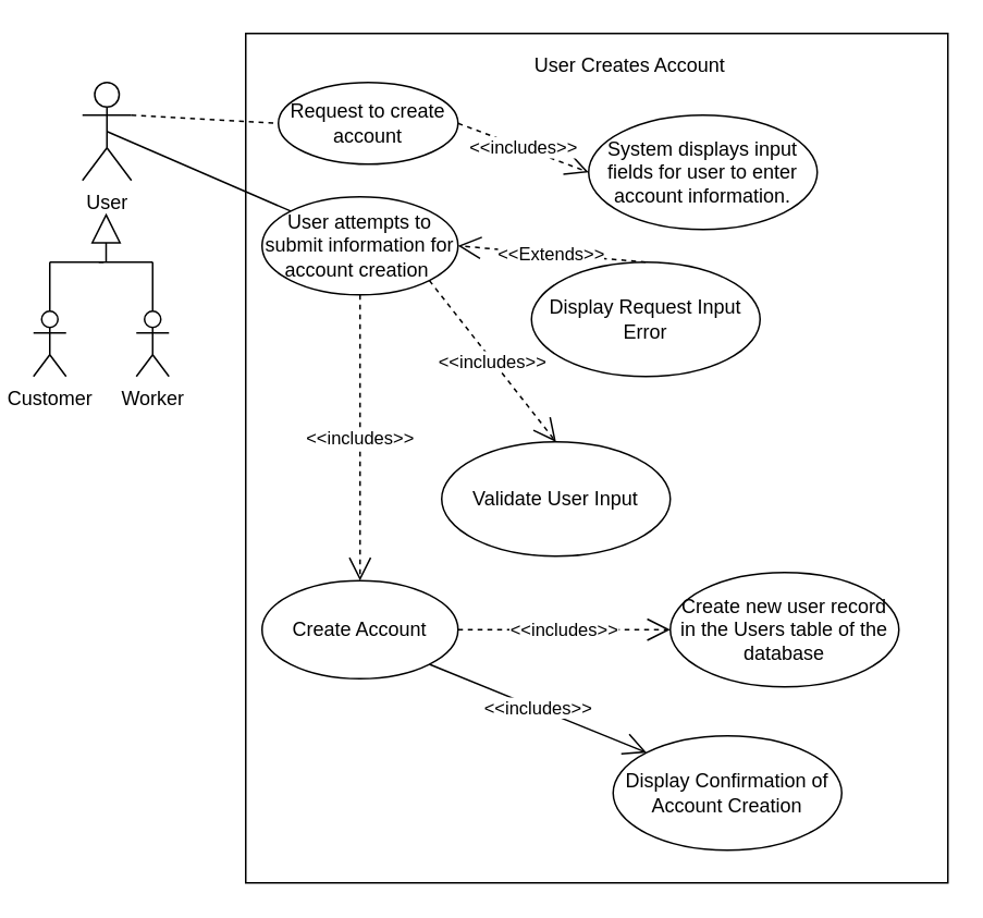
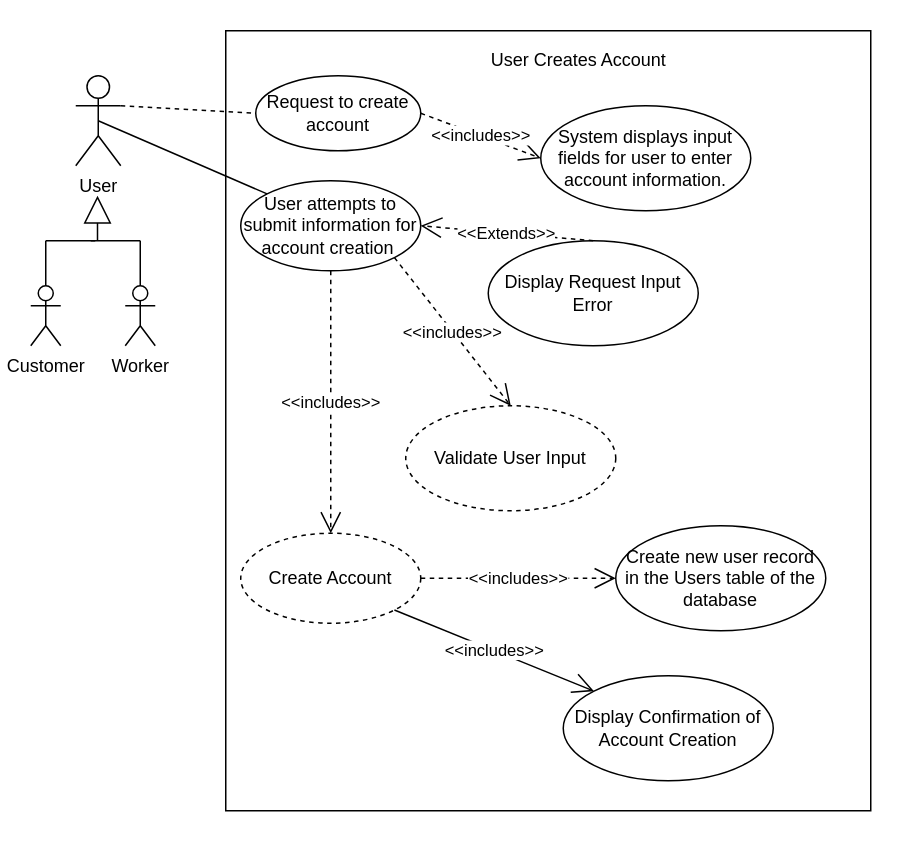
- <mxCell id="20" value="Validate User Input" style="ellipse;whiteSpace=wrap;html=1;" vertex="1" parent="1"><mxGeometry x="270" y="270" width="140" height="70" as="geometry" /></mxCell>
+ <mxCell id="20" value="Validate User Input" style="ellipse;whiteSpace=wrap;html=1;dashed=1;" vertex="1" parent="1"><mxGeometry x="270" y="270" width="140" height="70" as="geometry" /></mxCell>
- <mxCell id="22" value="Create Account" style="ellipse;whiteSpace=wrap;html=1;" vertex="1" parent="1"><mxGeometry x="160" y="355" width="120" height="60" as="geometry" /></mxCell>
+ <mxCell id="22" value="Create Account" style="ellipse;whiteSpace=wrap;html=1;dashed=1;" vertex="1" parent="1"><mxGeometry x="160" y="355" width="120" height="60" as="geometry" /></mxCell>
